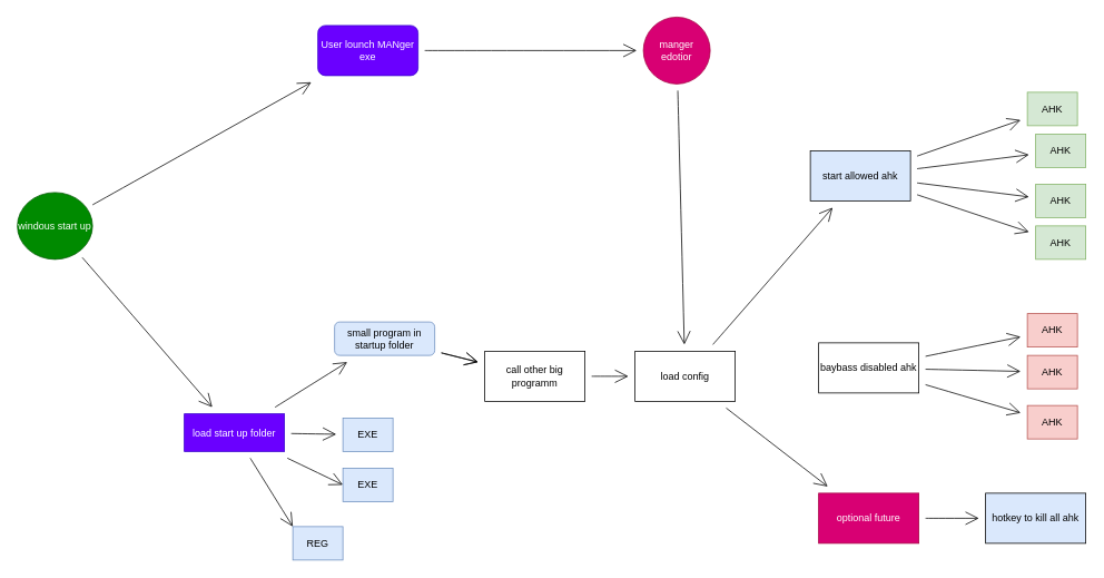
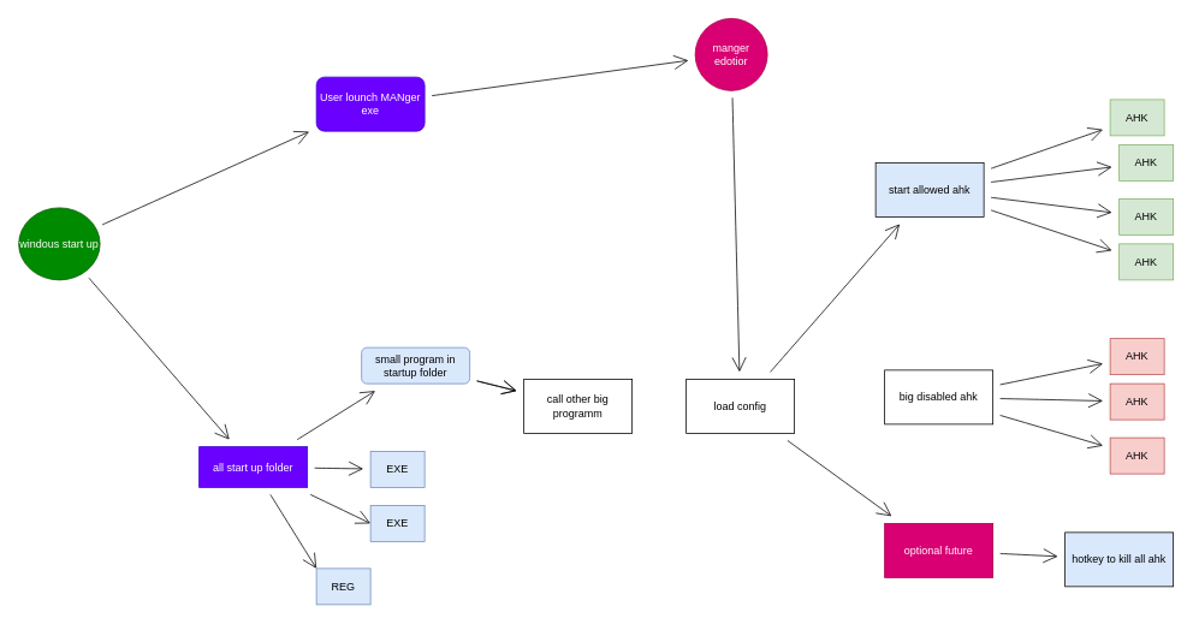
- <mxCell id="41" value="User lounch&amp;nbsp;MANger exe" style="rounded=1;whiteSpace=wrap;html=1;fillColor=#6a00ff;fontColor=#ffffff;strokeColor=#3700CC;" vertex="1" parent="1"><mxGeometry x="380" y="30" width="120" height="60" as="geometry" /></mxCell>
+ <mxCell id="41" value="User lounch&amp;nbsp;MANger exe" style="rounded=1;whiteSpace=wrap;html=1;fillColor=#6a00ff;fontColor=#ffffff;strokeColor=#3700CC;" vertex="1" parent="1"><mxGeometry x="350" y="85" width="120" height="60" as="geometry" /></mxCell>
- <mxCell id="22" value="baybass disabled ahk" style="whiteSpace=wrap;html=1;" vertex="1" parent="1"><mxGeometry x="980" y="410" width="120" height="60" as="geometry" /></mxCell>
+ <mxCell id="22" value="big disabled ahk" style="whiteSpace=wrap;html=1;" vertex="1" parent="1"><mxGeometry x="980" y="410" width="120" height="60" as="geometry" /></mxCell>
- <mxCell id="5" value="" style="edgeStyle=none;curved=1;rounded=0;orthogonalLoop=1;jettySize=auto;html=1;endArrow=open;startSize=14;endSize=14;sourcePerimeterSpacing=8;targetPerimeterSpacing=8;" edge="1" parent="1" source="6" target="9"><mxGeometry relative="1" as="geometry" /></mxCell>
- <mxCell id="36" value="load start up folder" style="rounded=0;whiteSpace=wrap;html=1;fillColor=#6a00ff;fontColor=#ffffff;strokeColor=#3700CC;" vertex="1" parent="1"><mxGeometry x="220" y="495" width="120" height="45" as="geometry" /></mxCell>
+ <mxCell id="36" value="all start up folder" style="rounded=0;whiteSpace=wrap;html=1;fillColor=#6a00ff;fontColor=#ffffff;strokeColor=#3700CC;" vertex="1" parent="1"><mxGeometry x="220" y="495" width="120" height="45" as="geometry" /></mxCell>
- <mxCell id="27" value="optional future" style="whiteSpace=wrap;html=1;fillColor=#d80073;fontColor=#ffffff;strokeColor=#A50040;" vertex="1" parent="1"><mxGeometry x="980" y="590" width="120" height="60" as="geometry" /></mxCell>
+ <mxCell id="27" value="optional future" style="whiteSpace=wrap;html=1;fillColor=#d80073;fontColor=#ffffff;strokeColor=#A50040;" vertex="1" parent="1"><mxGeometry x="980" y="580" width="120" height="60" as="geometry" /></mxCell>
